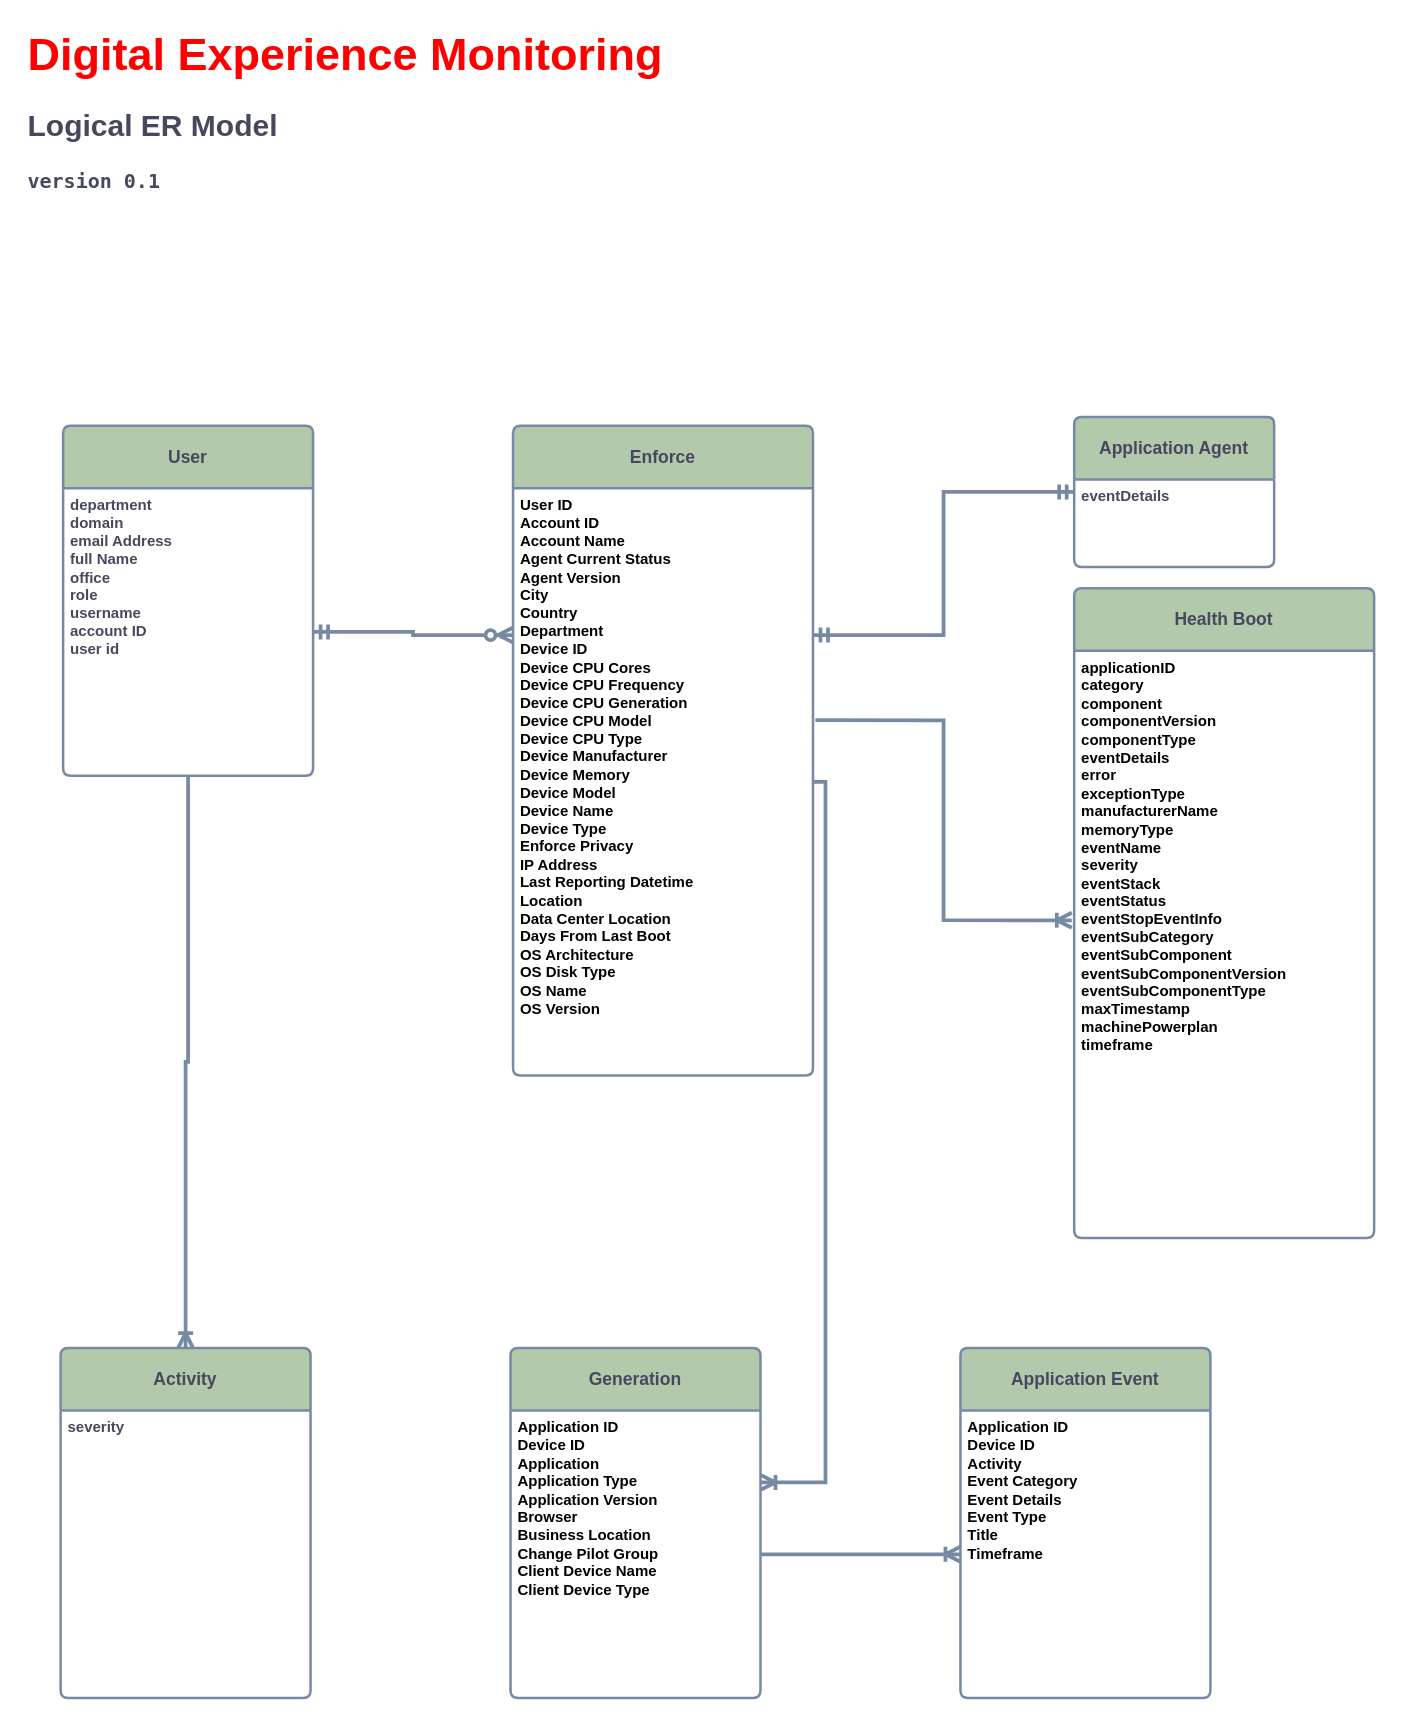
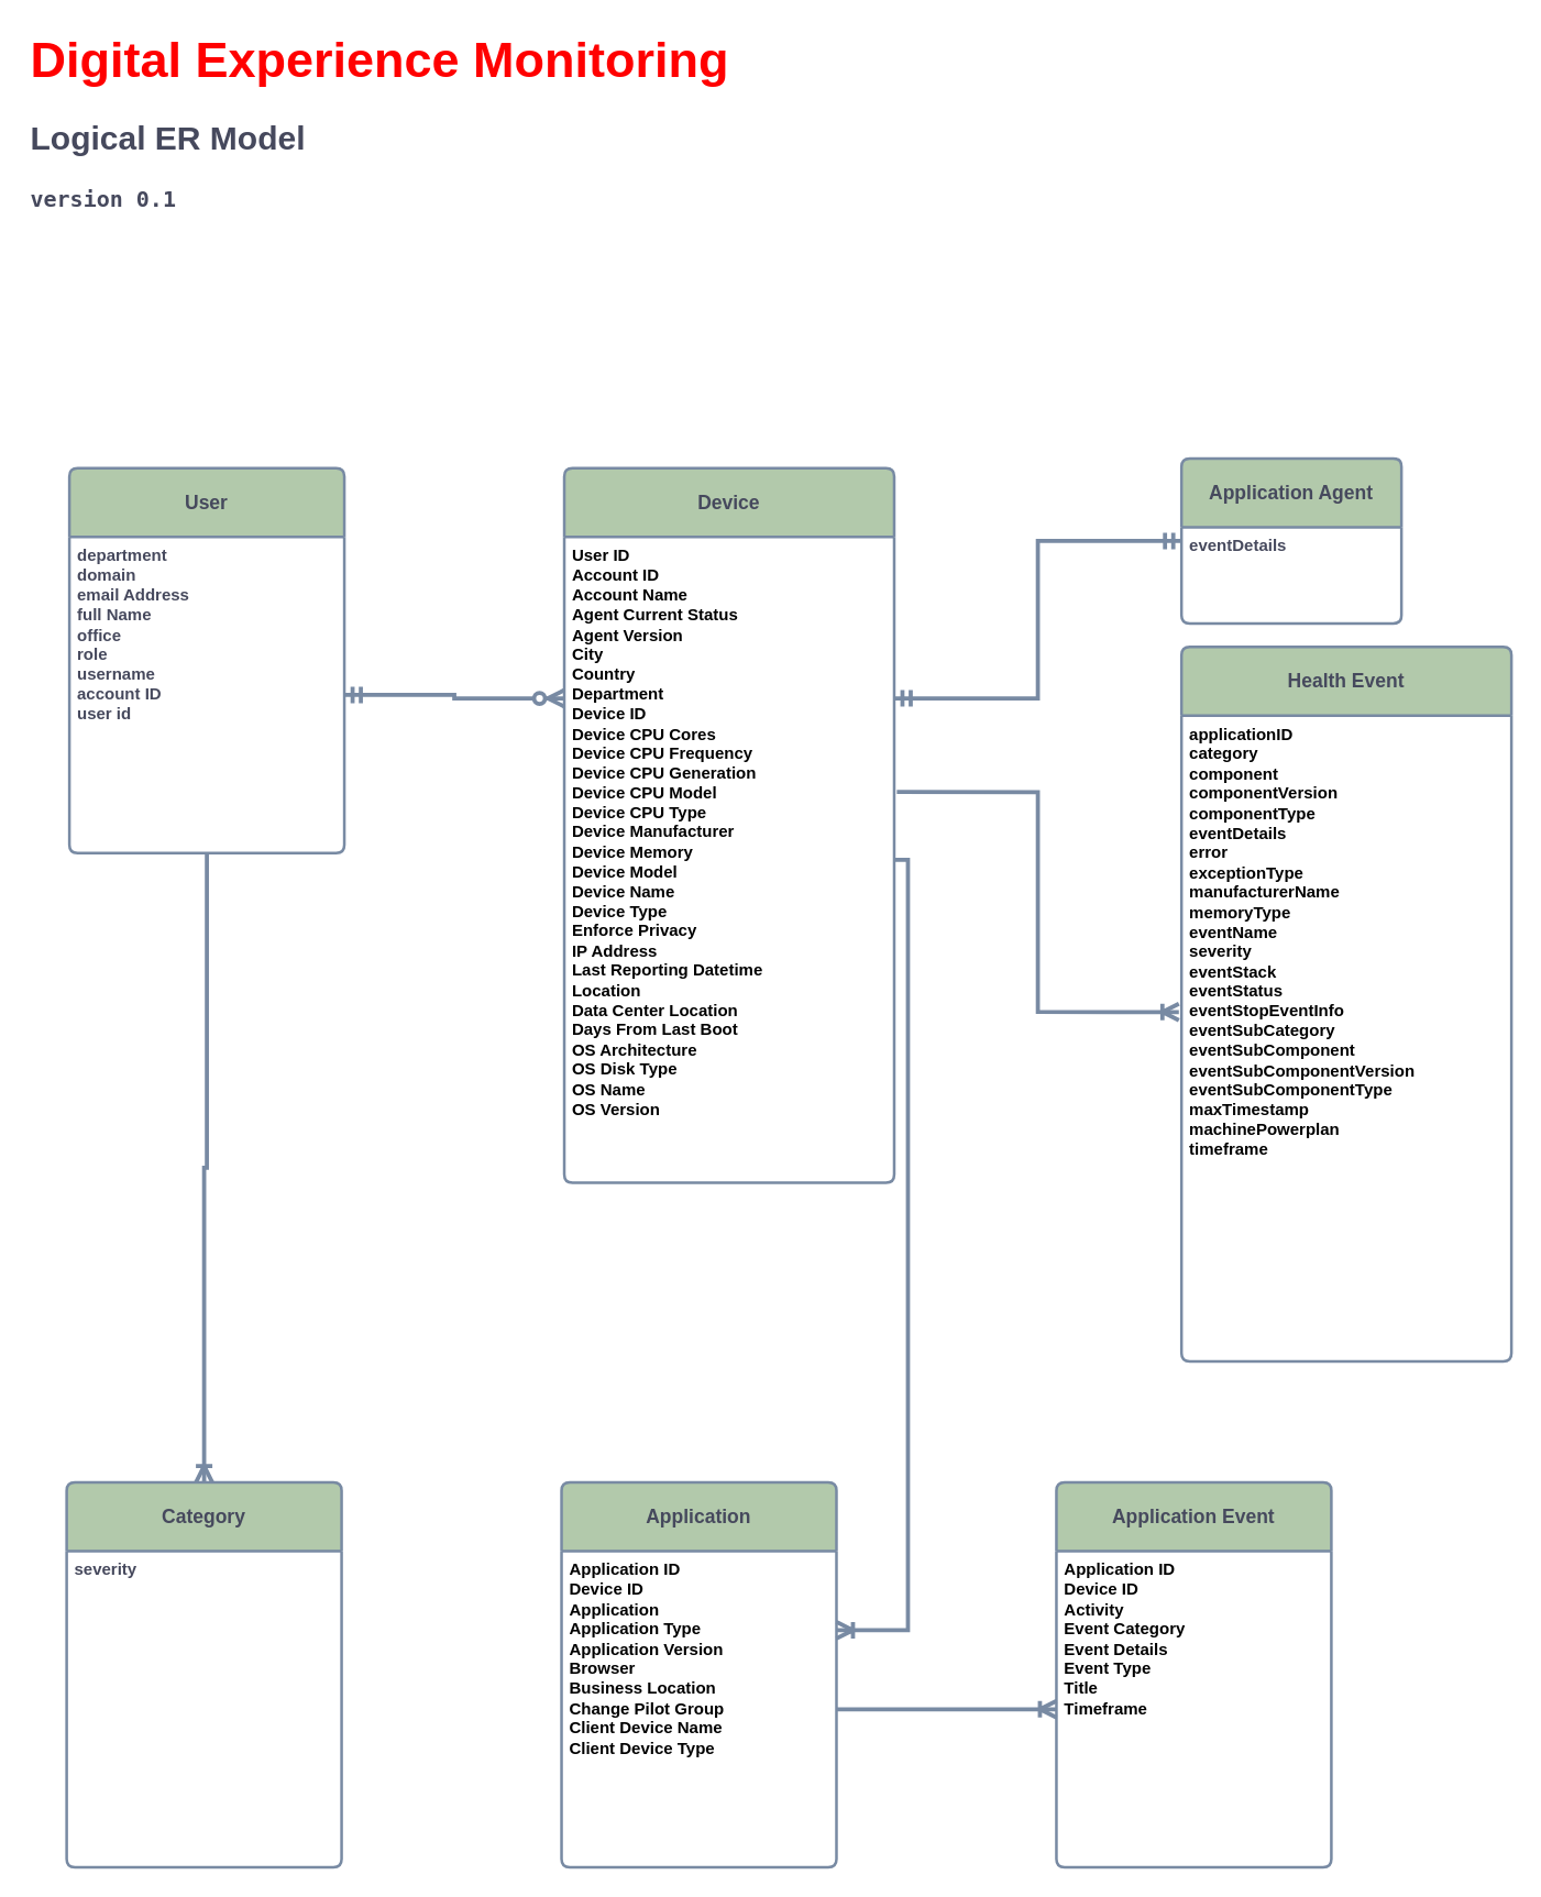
- <mxCell id="4" value="Enforce" style="swimlane;childLayout=stackLayout;horizontal=1;startSize=50;horizontalStack=0;rounded=1;fontSize=14;fontStyle=1;strokeWidth=2;resizeParent=0;resizeLast=1;shadow=0;dashed=0;align=center;arcSize=4;whiteSpace=wrap;html=1;strokeColor=#788AA3;fontColor=#46495D;fillColor=#B2C9AB;labelBackgroundColor=none;swimlaneLine=1;" parent="1" vertex="1"><mxGeometry x="410" y="320" width="240" height="520" as="geometry" /></mxCell>
+ <mxCell id="4" value="Device" style="swimlane;childLayout=stackLayout;horizontal=1;startSize=50;horizontalStack=0;rounded=1;fontSize=14;fontStyle=1;strokeWidth=2;resizeParent=0;resizeLast=1;shadow=0;dashed=0;align=center;arcSize=4;whiteSpace=wrap;html=1;strokeColor=#788AA3;fontColor=#46495D;fillColor=#B2C9AB;labelBackgroundColor=none;swimlaneLine=1;" parent="1" vertex="1"><mxGeometry x="410" y="320" width="240" height="520" as="geometry" /></mxCell>
- <mxCell id="20" value="Health Boot" style="swimlane;childLayout=stackLayout;horizontal=1;startSize=50;horizontalStack=0;rounded=1;fontSize=14;fontStyle=1;strokeWidth=2;resizeParent=0;resizeLast=1;shadow=0;dashed=0;align=center;arcSize=4;whiteSpace=wrap;html=1;strokeColor=#788AA3;fontColor=#46495D;fillColor=#B2C9AB;labelBackgroundColor=none;swimlaneLine=1;" vertex="1" parent="1"><mxGeometry x="859" y="450" width="240" height="520" as="geometry" /></mxCell>
+ <mxCell id="20" value="Health Event" style="swimlane;childLayout=stackLayout;horizontal=1;startSize=50;horizontalStack=0;rounded=1;fontSize=14;fontStyle=1;strokeWidth=2;resizeParent=0;resizeLast=1;shadow=0;dashed=0;align=center;arcSize=4;whiteSpace=wrap;html=1;strokeColor=#788AA3;fontColor=#46495D;fillColor=#B2C9AB;labelBackgroundColor=none;swimlaneLine=1;" vertex="1" parent="1"><mxGeometry x="859" y="450" width="240" height="520" as="geometry" /></mxCell>
- <mxCell id="15" value="Activity" style="swimlane;childLayout=stackLayout;horizontal=1;startSize=50;horizontalStack=0;rounded=1;fontSize=14;fontStyle=1;strokeWidth=2;resizeParent=0;resizeLast=1;shadow=0;dashed=0;align=center;arcSize=4;whiteSpace=wrap;html=1;strokeColor=#788AA3;fontColor=#46495D;fillColor=#B2C9AB;labelBackgroundColor=none;swimlaneLine=1;" parent="1" vertex="1"><mxGeometry x="48" y="1058" width="200" height="280" as="geometry" /></mxCell>
+ <mxCell id="15" value="Category" style="swimlane;childLayout=stackLayout;horizontal=1;startSize=50;horizontalStack=0;rounded=1;fontSize=14;fontStyle=1;strokeWidth=2;resizeParent=0;resizeLast=1;shadow=0;dashed=0;align=center;arcSize=4;whiteSpace=wrap;html=1;strokeColor=#788AA3;fontColor=#46495D;fillColor=#B2C9AB;labelBackgroundColor=none;swimlaneLine=1;" parent="1" vertex="1"><mxGeometry x="48" y="1058" width="200" height="280" as="geometry" /></mxCell>
- <mxCell id="7" value="Generation" style="swimlane;childLayout=stackLayout;horizontal=1;startSize=50;horizontalStack=0;rounded=1;fontSize=14;fontStyle=1;strokeWidth=2;resizeParent=0;resizeLast=1;shadow=0;dashed=0;align=center;arcSize=4;whiteSpace=wrap;html=1;strokeColor=#788AA3;fontColor=#46495D;fillColor=#B2C9AB;labelBackgroundColor=none;swimlaneLine=1;" parent="1" vertex="1"><mxGeometry x="408" y="1058" width="200" height="280" as="geometry" /></mxCell>
+ <mxCell id="7" value="Application" style="swimlane;childLayout=stackLayout;horizontal=1;startSize=50;horizontalStack=0;rounded=1;fontSize=14;fontStyle=1;strokeWidth=2;resizeParent=0;resizeLast=1;shadow=0;dashed=0;align=center;arcSize=4;whiteSpace=wrap;html=1;strokeColor=#788AA3;fontColor=#46495D;fillColor=#B2C9AB;labelBackgroundColor=none;swimlaneLine=1;" parent="1" vertex="1"><mxGeometry x="408" y="1058" width="200" height="280" as="geometry" /></mxCell>
